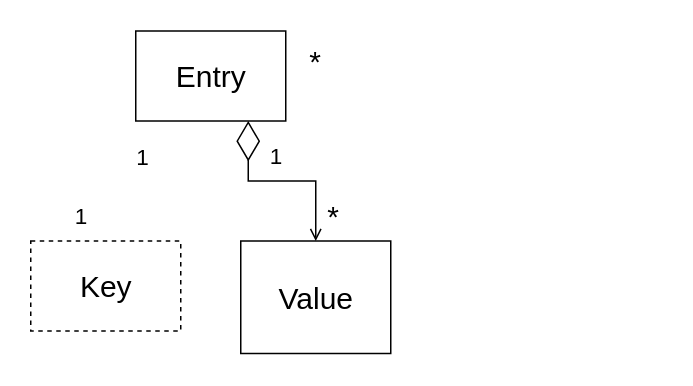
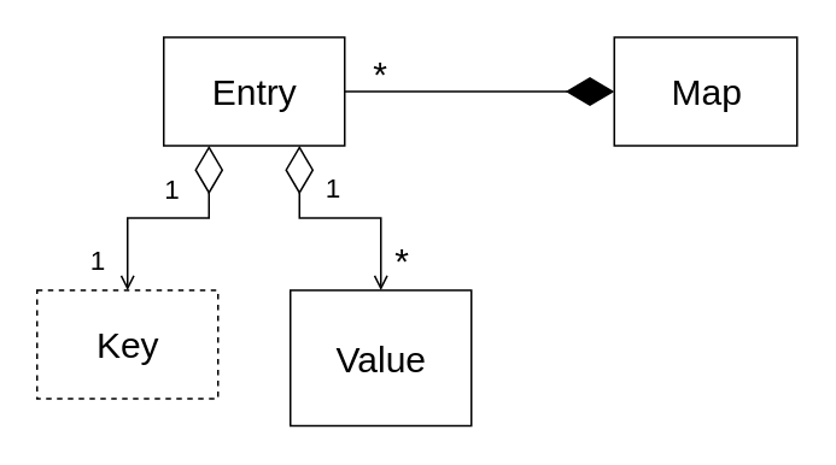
+ <mxCell id="3" value="" style="endArrow=diamondThin;endFill=1;endSize=24;html=1;exitX=1;exitY=0.5;exitDx=0;exitDy=0;entryX=0;entryY=0.5;entryDx=0;entryDy=0;" parent="1" source="2" target="4" edge="1"><mxGeometry width="160" relative="1" as="geometry"><mxPoint x="170" y="27.5" as="sourcePoint" /><mxPoint x="330" y="27.5" as="targetPoint" /></mxGeometry></mxCell>
+ <mxCell id="4" value="Map" style="html=1;fontSize=20;" parent="1" vertex="1"><mxGeometry x="339" y="20" width="101" height="60" as="geometry" /></mxCell>
+ <mxCell id="7" value="" style="endArrow=diamondThin;endFill=0;endSize=24;html=1;fontSize=10;exitX=0.5;exitY=0;exitDx=0;exitDy=0;entryX=0.25;entryY=1;entryDx=0;entryDy=0;edgeStyle=orthogonalEdgeStyle;rounded=0;startArrow=open;startFill=0;strokeWidth=1;" parent="1" source="5" target="2" edge="1"><mxGeometry width="160" relative="1" as="geometry"><mxPoint x="50" y="190" as="sourcePoint" /><mxPoint x="210" y="190" as="targetPoint" /></mxGeometry></mxCell>
